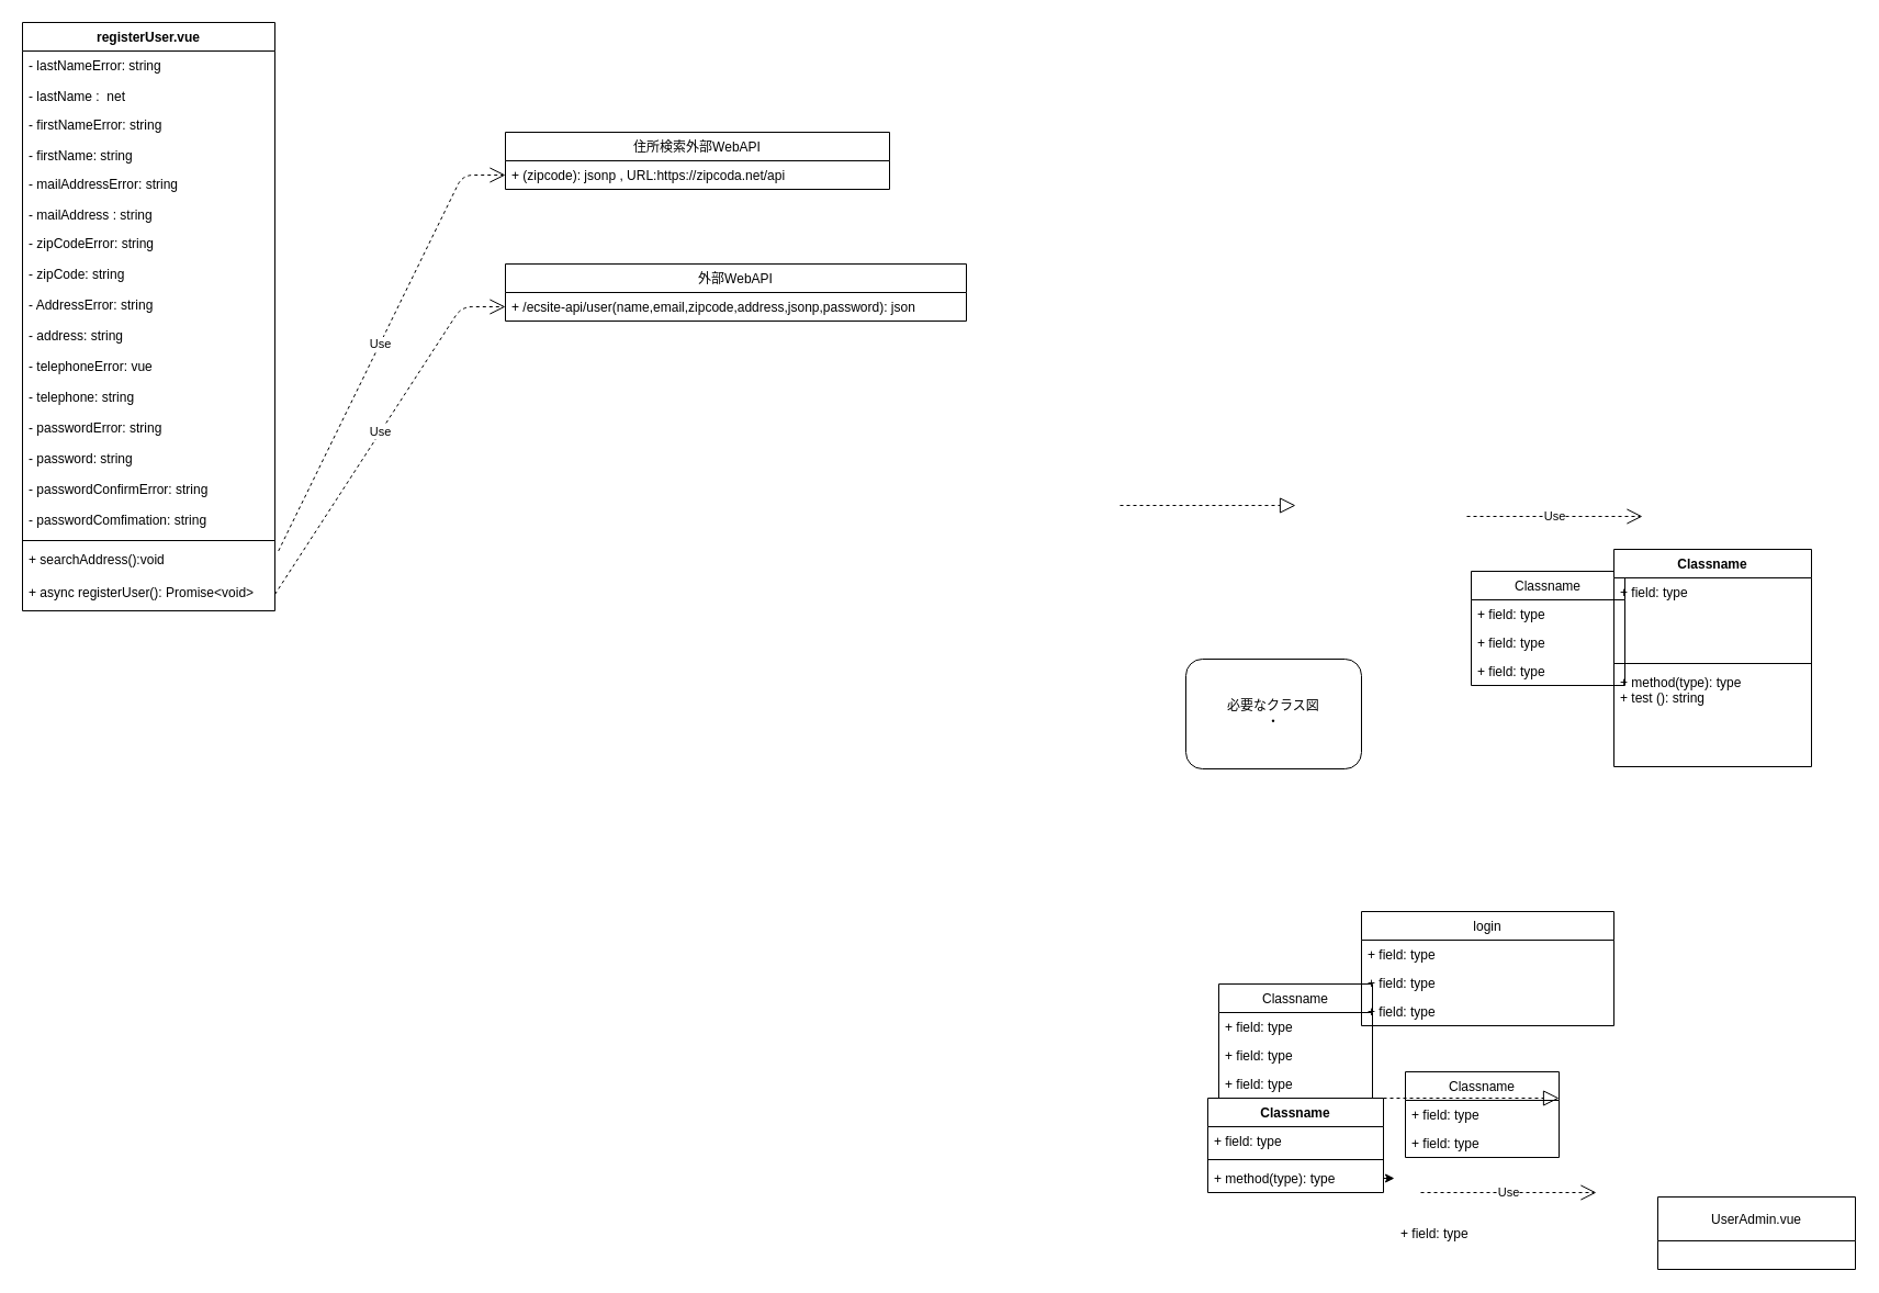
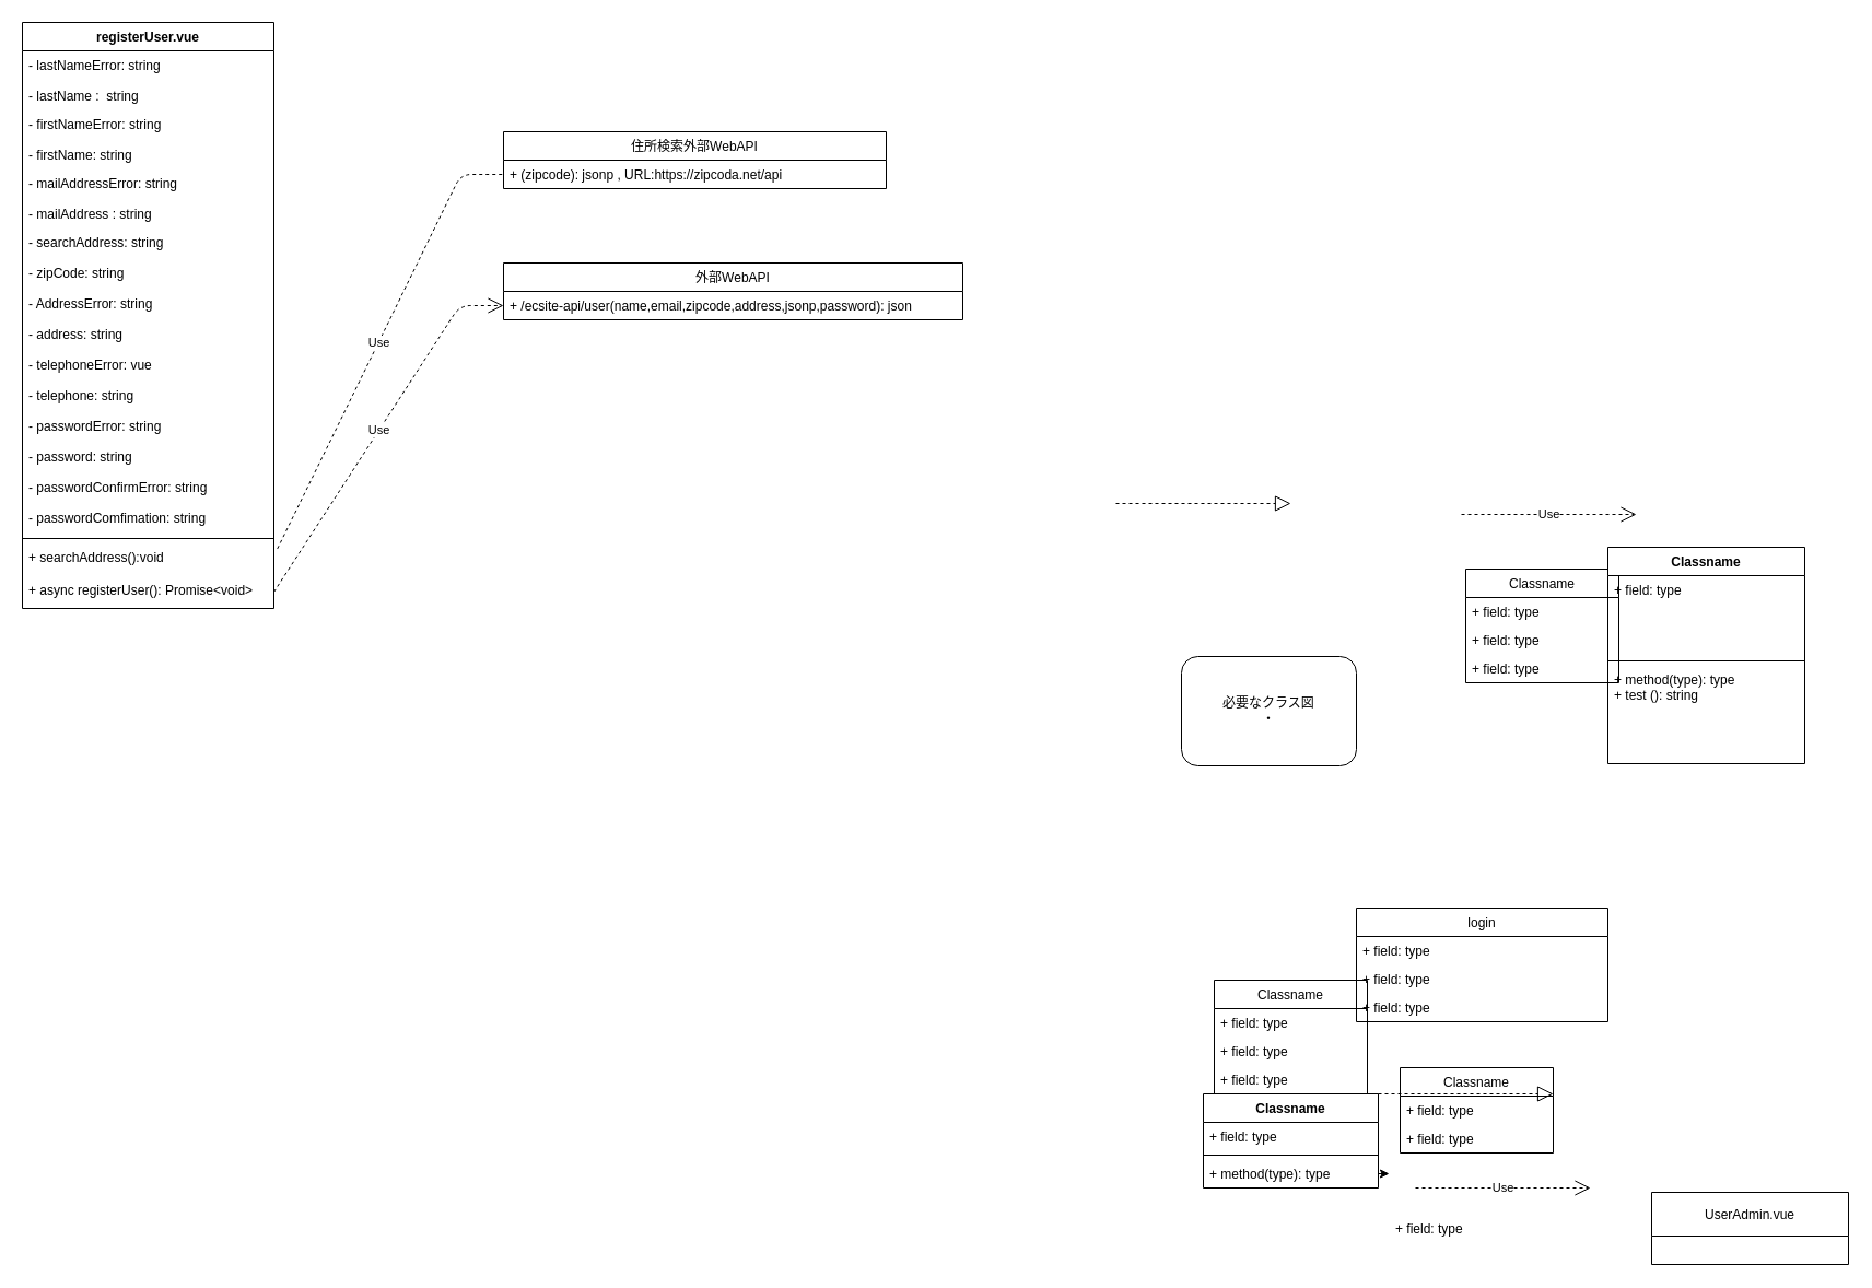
- <mxCell id="4" value="- lastName :  net&#10;" style="text;strokeColor=none;fillColor=none;align=left;verticalAlign=top;spacingLeft=4;spacingRight=4;overflow=hidden;rotatable=0;points=[[0,0.5],[1,0.5]];portConstraint=eastwest;" parent="2" vertex="1"><mxGeometry y="54" width="230" height="26" as="geometry" /></mxCell>
+ <mxCell id="4" value="- lastName :  string&#10;" style="text;strokeColor=none;fillColor=none;align=left;verticalAlign=top;spacingLeft=4;spacingRight=4;overflow=hidden;rotatable=0;points=[[0,0.5],[1,0.5]];portConstraint=eastwest;" parent="2" vertex="1"><mxGeometry y="54" width="230" height="26" as="geometry" /></mxCell>
- <mxCell id="58" value="Use" style="endArrow=open;endSize=12;dashed=1;html=1;entryX=0;entryY=0.5;entryDx=0;entryDy=0;exitX=1.014;exitY=0.181;exitDx=0;exitDy=0;exitPerimeter=0;" parent="1" source="20" target="57" edge="1"><mxGeometry width="160" relative="1" as="geometry"><mxPoint x="430" y="190" as="sourcePoint" /><mxPoint x="460" y="130" as="targetPoint" /><Array as="points"><mxPoint x="421" y="159" /></Array></mxGeometry></mxCell>
+ <mxCell id="58" value="Use" style="endArrow=none;endSize=12;dashed=1;html=1;entryX=0;entryY=0.5;entryDx=0;entryDy=0;exitX=1.014;exitY=0.181;exitDx=0;exitDy=0;exitPerimeter=0;" parent="1" source="20" target="57" edge="1"><mxGeometry width="160" relative="1" as="geometry"><mxPoint x="430" y="190" as="sourcePoint" /><mxPoint x="460" y="130" as="targetPoint" /><Array as="points"><mxPoint x="421" y="159" /></Array></mxGeometry></mxCell>
- <mxCell id="9" value="- zipCodeError: string" style="text;strokeColor=none;fillColor=none;align=left;verticalAlign=top;spacingLeft=4;spacingRight=4;overflow=hidden;rotatable=0;points=[[0,0.5],[1,0.5]];portConstraint=eastwest;" parent="2" vertex="1"><mxGeometry y="188" width="230" height="28" as="geometry" /></mxCell>
+ <mxCell id="9" value="- searchAddress: string" style="text;strokeColor=none;fillColor=none;align=left;verticalAlign=top;spacingLeft=4;spacingRight=4;overflow=hidden;rotatable=0;points=[[0,0.5],[1,0.5]];portConstraint=eastwest;" parent="2" vertex="1"><mxGeometry y="188" width="230" height="28" as="geometry" /></mxCell>
